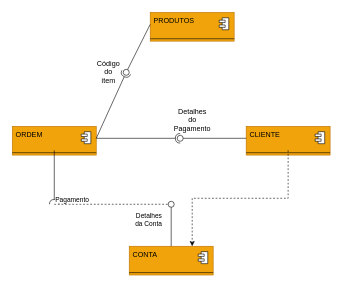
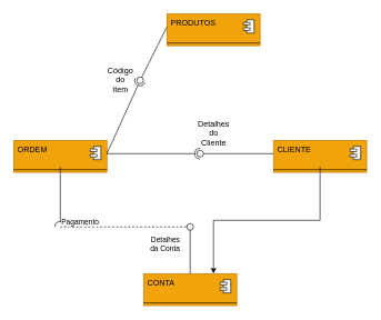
- <mxCell id="29" value="&lt;span style=&quot;text-wrap-mode: wrap;&quot;&gt;Detalhes&lt;/span&gt;&lt;div&gt;&lt;span style=&quot;text-wrap-mode: wrap; background-color: transparent; color: light-dark(rgb(0, 0, 0), rgb(255, 255, 255));&quot;&gt;do Pagamento&lt;/span&gt;&lt;/div&gt;" style="text;html=1;align=center;verticalAlign=middle;resizable=0;points=[];autosize=1;strokeColor=none;fillColor=none;" vertex="1" parent="1"><mxGeometry x="280" y="180" width="80" height="40" as="geometry" /></mxCell>
+ <mxCell id="29" value="&lt;span style=&quot;text-wrap-mode: wrap;&quot;&gt;Detalhes&lt;/span&gt;&lt;div&gt;&lt;span style=&quot;text-wrap-mode: wrap; background-color: transparent; color: light-dark(rgb(0, 0, 0), rgb(255, 255, 255));&quot;&gt;do Cliente&lt;/span&gt;&lt;/div&gt;" style="text;html=1;align=center;verticalAlign=middle;resizable=0;points=[];autosize=1;strokeColor=none;fillColor=none;" vertex="1" parent="1"><mxGeometry x="280" y="180" width="80" height="40" as="geometry" /></mxCell>
- <mxCell id="18" style="edgeStyle=orthogonalEdgeStyle;rounded=0;orthogonalLoop=1;jettySize=auto;html=1;exitX=0.5;exitY=1;exitDx=0;exitDy=0;entryX=0.75;entryY=0;entryDx=0;entryDy=0;dashed=1;" edge="1" parent="1" source="11" target="15"><mxGeometry relative="1" as="geometry" /></mxCell>
+ <mxCell id="18" style="edgeStyle=orthogonalEdgeStyle;rounded=0;orthogonalLoop=1;jettySize=auto;html=1;exitX=0.5;exitY=1;exitDx=0;exitDy=0;entryX=0.75;entryY=0;entryDx=0;entryDy=0;" edge="1" parent="1" source="11" target="15"><mxGeometry relative="1" as="geometry" /></mxCell>
